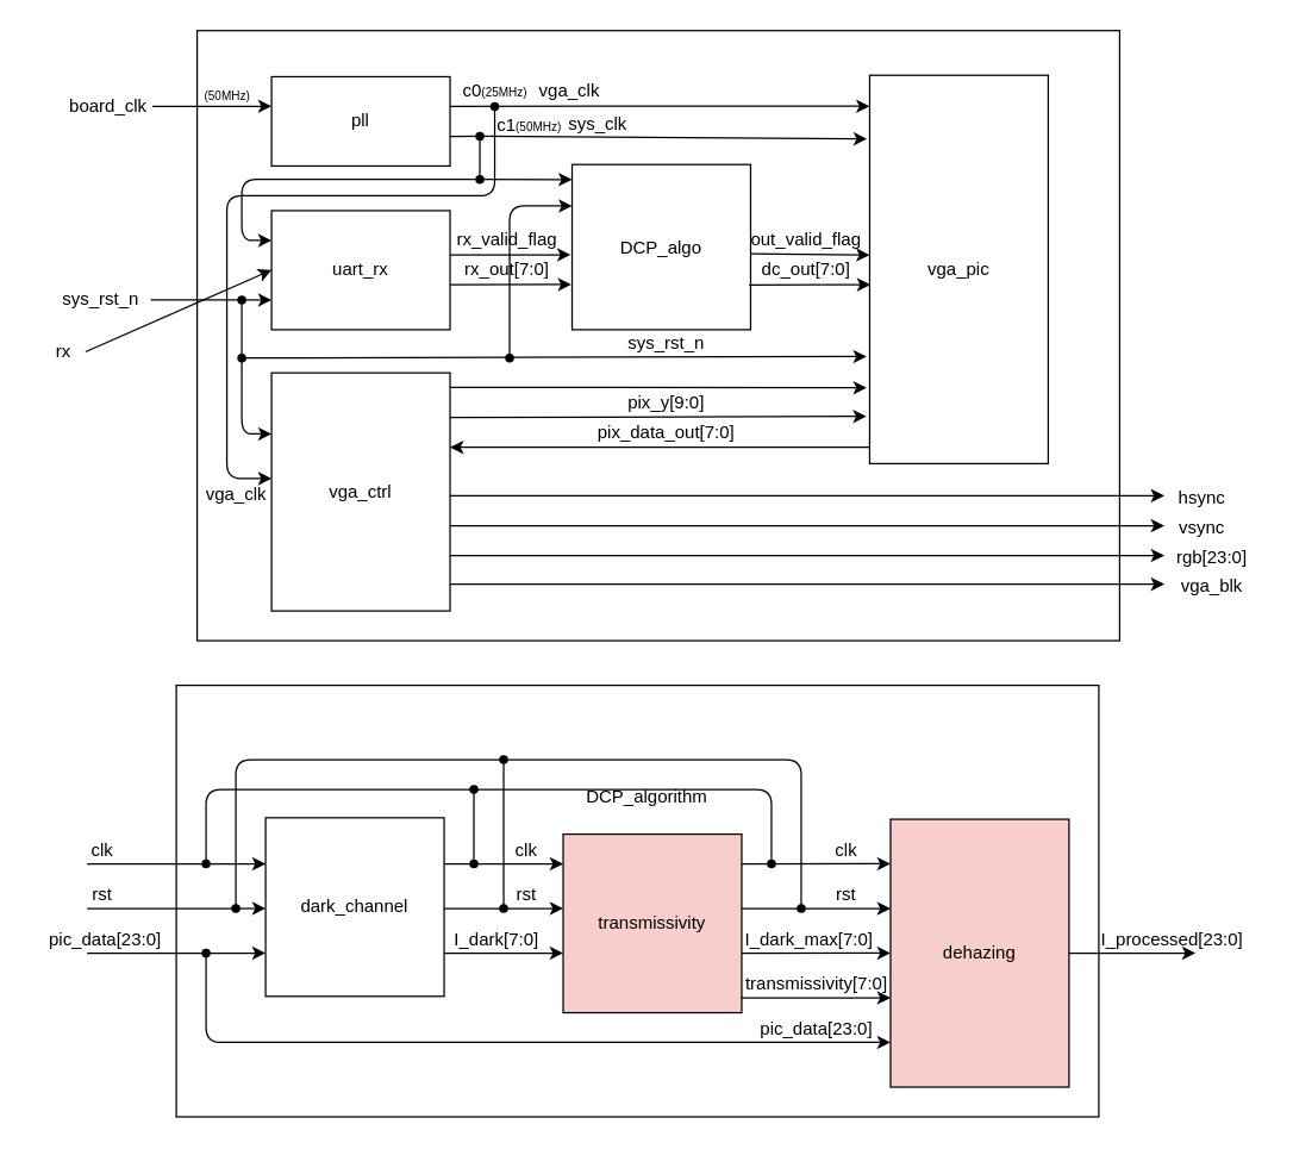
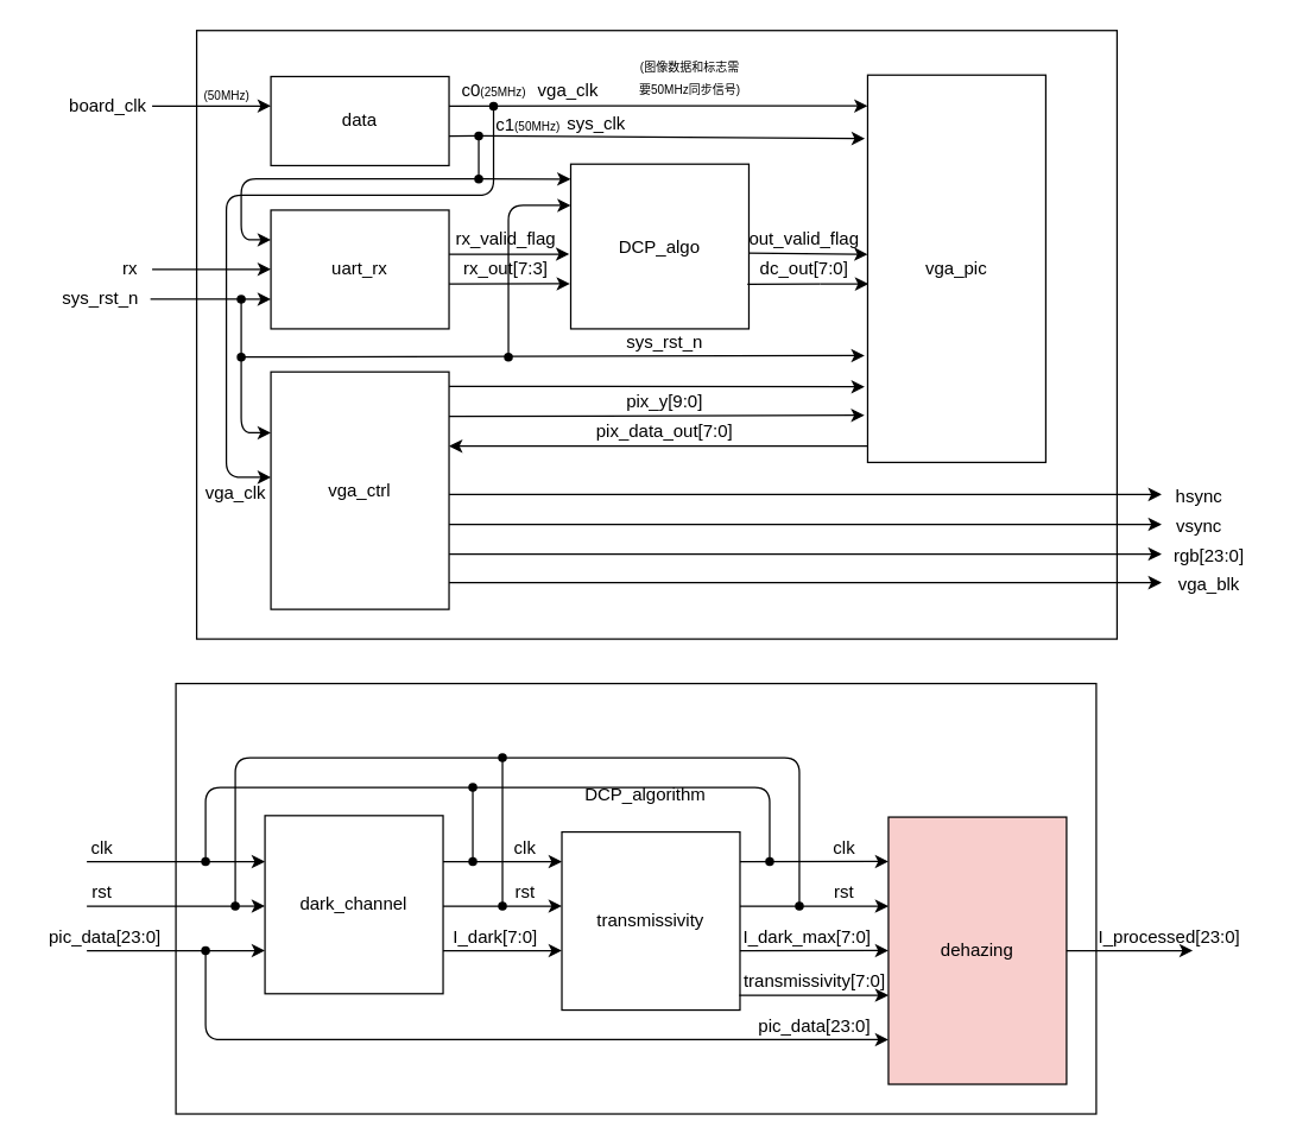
+ <mxCell id="16" value="&lt;font style=&quot;font-size: 8px&quot;&gt;(图像数据和标志需&lt;br&gt;要50MHz同步信号)&lt;/font&gt;" style="text;html=1;align=center;verticalAlign=middle;resizable=0;points=[];autosize=1;strokeColor=none;fillColor=none;" parent="1" vertex="1"><mxGeometry x="424" y="31" width="80" height="40" as="geometry" /></mxCell>
- <mxCell id="5" value="pll" style="rounded=0;whiteSpace=wrap;html=1;" parent="1" vertex="1"><mxGeometry x="182" y="51" width="120" height="60" as="geometry" /></mxCell>
+ <mxCell id="5" value="data" style="rounded=0;whiteSpace=wrap;html=1;" parent="1" vertex="1"><mxGeometry x="182" y="51" width="120" height="60" as="geometry" /></mxCell>
- <mxCell id="47" value="rx_out[7:0]" style="text;html=1;align=center;verticalAlign=middle;resizable=0;points=[];autosize=1;strokeColor=none;fillColor=none;" parent="1" vertex="1"><mxGeometry x="300" y="165.82" width="80" height="30" as="geometry" /></mxCell>
+ <mxCell id="47" value="rx_out[7:3]" style="text;html=1;align=center;verticalAlign=middle;resizable=0;points=[];autosize=1;strokeColor=none;fillColor=none;" parent="1" vertex="1"><mxGeometry x="300" y="165.82" width="80" height="30" as="geometry" /></mxCell>
- <mxCell id="19" value="rx" style="text;html=1;align=center;verticalAlign=middle;resizable=0;points=[];autosize=1;strokeColor=none;fillColor=none;" parent="1" vertex="1"><mxGeometry x="27" y="226" width="30" height="20" as="geometry" /></mxCell>
+ <mxCell id="19" value="rx" style="text;html=1;align=center;verticalAlign=middle;resizable=0;points=[];autosize=1;strokeColor=none;fillColor=none;" parent="1" vertex="1"><mxGeometry x="72" y="171" width="30" height="20" as="geometry" /></mxCell>
- <mxCell id="64" value="transmissivity" style="rounded=0;whiteSpace=wrap;html=1;fillColor=#f8cecc;" vertex="1" parent="1"><mxGeometry x="378" y="560" width="120" height="120" as="geometry" /></mxCell>
+ <mxCell id="64" value="transmissivity" style="rounded=0;whiteSpace=wrap;html=1;" vertex="1" parent="1"><mxGeometry x="378" y="560" width="120" height="120" as="geometry" /></mxCell>
